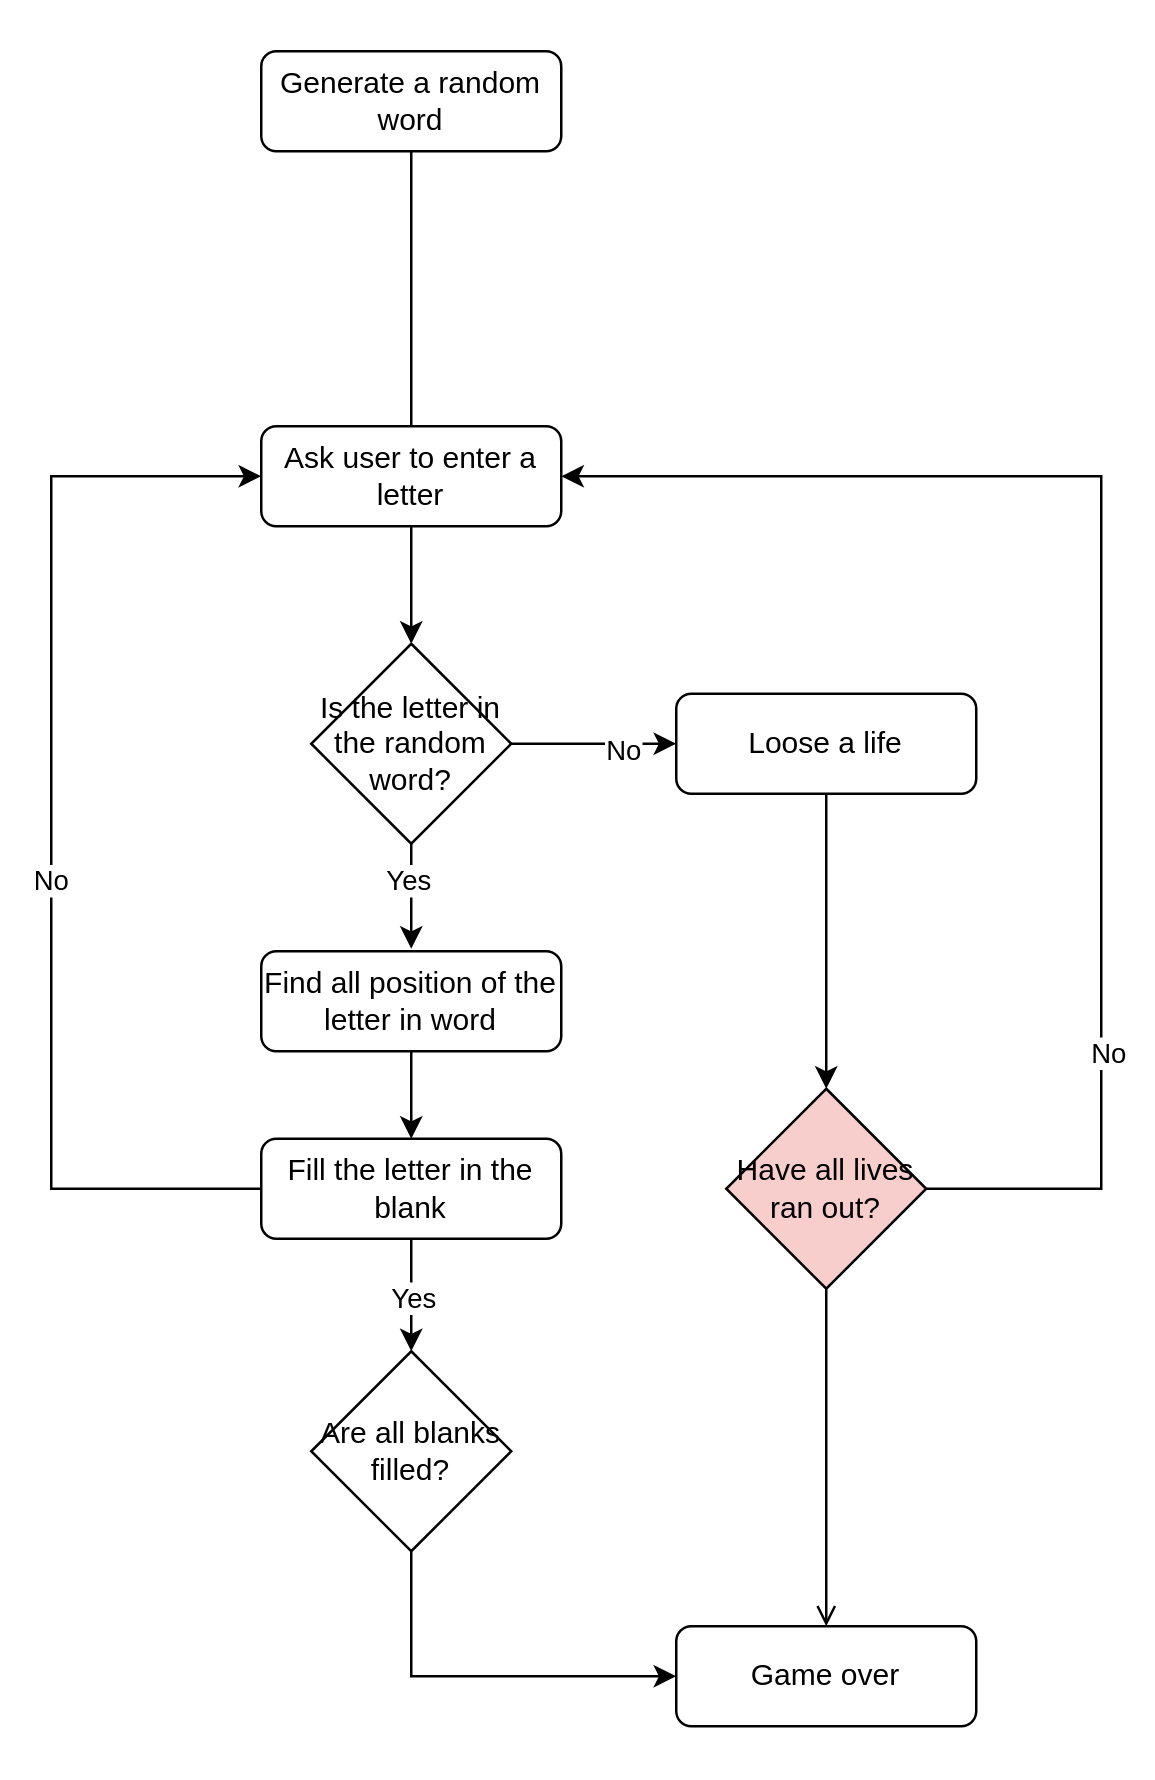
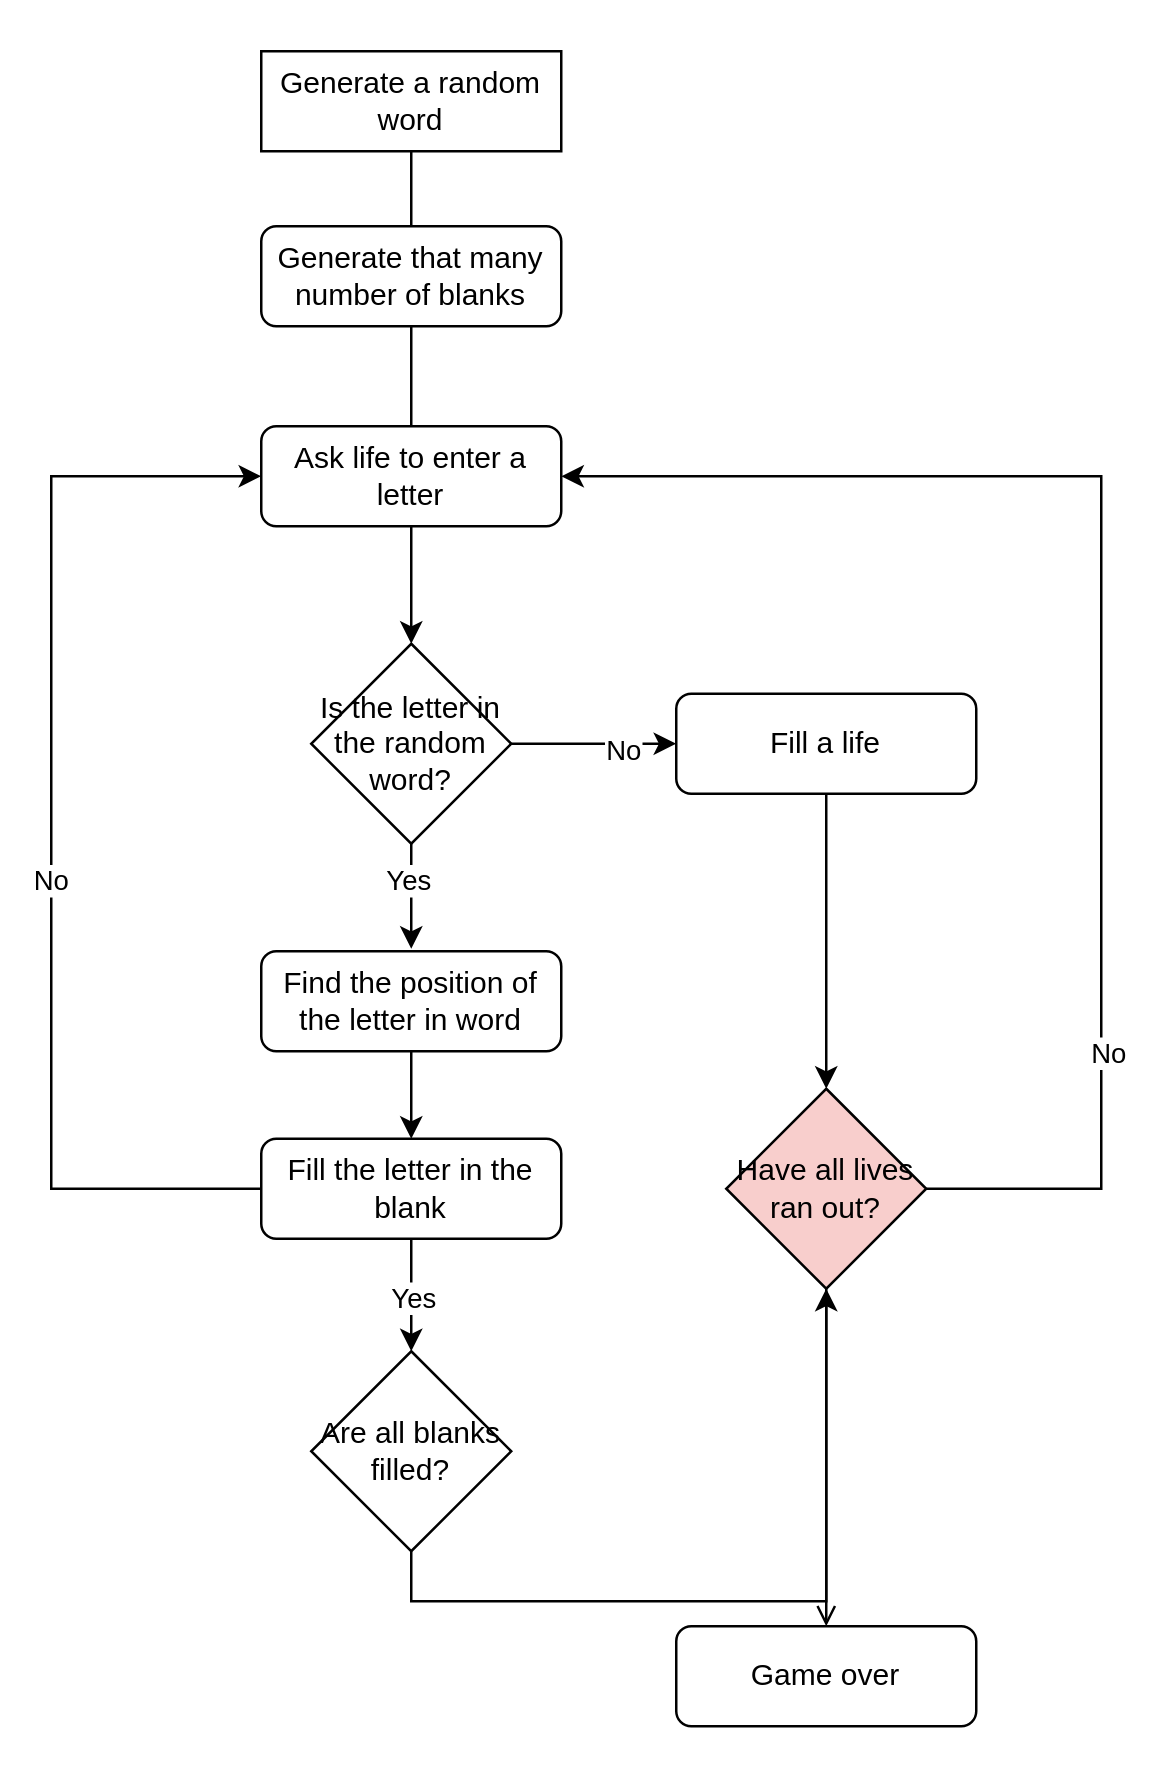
- <mxCell id="3" value="Generate a random word" style="rounded=1;whiteSpace=wrap;html=1;fontSize=12;glass=0;strokeWidth=1;shadow=0;" parent="1" vertex="1"><mxGeometry x="104" y="20" width="120" height="40" as="geometry" /></mxCell>
+ <mxCell id="3" value="Generate a random word" style="whiteSpace=wrap;html=1;fontSize=12;glass=0;strokeWidth=1;shadow=0;rounded=0;" parent="1" vertex="1"><mxGeometry x="104" y="20" width="120" height="40" as="geometry" /></mxCell>
+ <mxCell id="6" value="Generate that many number of blanks" style="rounded=1;whiteSpace=wrap;html=1;fontSize=12;glass=0;strokeWidth=1;shadow=0;" vertex="1" parent="1"><mxGeometry x="104" y="90" width="120" height="40" as="geometry" /></mxCell>
- <mxCell id="5" value="Ask user to enter a letter" style="rounded=1;whiteSpace=wrap;html=1;fontSize=12;glass=0;strokeWidth=1;shadow=0;" parent="1" vertex="1"><mxGeometry x="104" y="170" width="120" height="40" as="geometry" /></mxCell>
+ <mxCell id="5" value="Ask life to enter a letter" style="rounded=1;whiteSpace=wrap;html=1;fontSize=12;glass=0;strokeWidth=1;shadow=0;" parent="1" vertex="1"><mxGeometry x="104" y="170" width="120" height="40" as="geometry" /></mxCell>
- <mxCell id="22" value="Loose a life" style="rounded=1;whiteSpace=wrap;html=1;fontSize=12;glass=0;strokeWidth=1;shadow=0;" vertex="1" parent="1"><mxGeometry x="270" y="277" width="120" height="40" as="geometry" /></mxCell>
+ <mxCell id="22" value="Fill a life" style="rounded=1;whiteSpace=wrap;html=1;fontSize=12;glass=0;strokeWidth=1;shadow=0;" vertex="1" parent="1"><mxGeometry x="270" y="277" width="120" height="40" as="geometry" /></mxCell>
- <mxCell id="18" value="Find all position of the letter in word" style="rounded=1;whiteSpace=wrap;html=1;" vertex="1" parent="1"><mxGeometry x="104" y="380" width="120" height="40" as="geometry" /></mxCell>
+ <mxCell id="18" value="Find the position of the letter in word" style="rounded=1;whiteSpace=wrap;html=1;" vertex="1" parent="1"><mxGeometry x="104" y="380" width="120" height="40" as="geometry" /></mxCell>
- <mxCell id="23" style="edgeStyle=orthogonalEdgeStyle;rounded=0;orthogonalLoop=1;jettySize=auto;html=1;exitX=0.5;exitY=1;exitDx=0;exitDy=0;entryX=0;entryY=0.5;entryDx=0;entryDy=0;" edge="1" parent="1" source="24" target="27"><mxGeometry relative="1" as="geometry" /></mxCell>
+ <mxCell id="23" style="edgeStyle=orthogonalEdgeStyle;rounded=0;orthogonalLoop=1;jettySize=auto;html=1;exitX=0.5;exitY=1;exitDx=0;exitDy=0;" edge="1" parent="1" source="24" target="26"><mxGeometry relative="1" as="geometry" /></mxCell>
